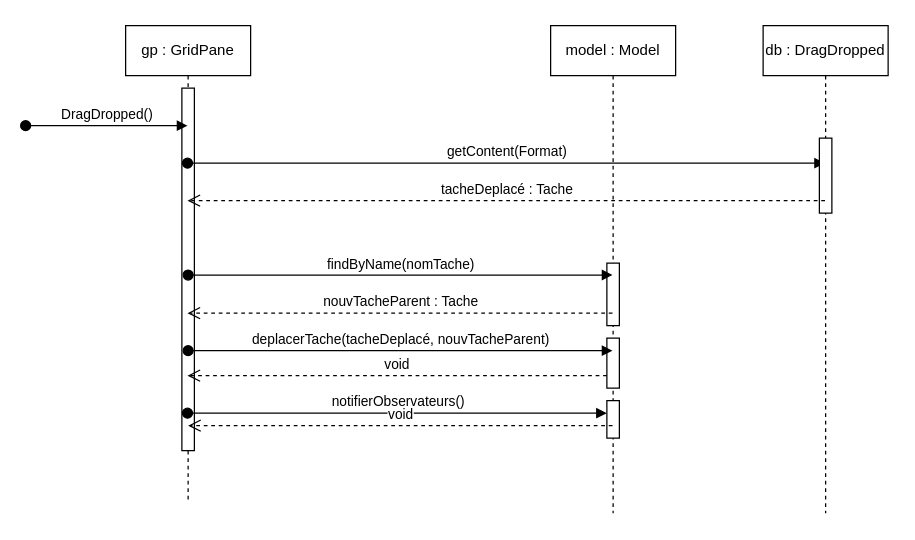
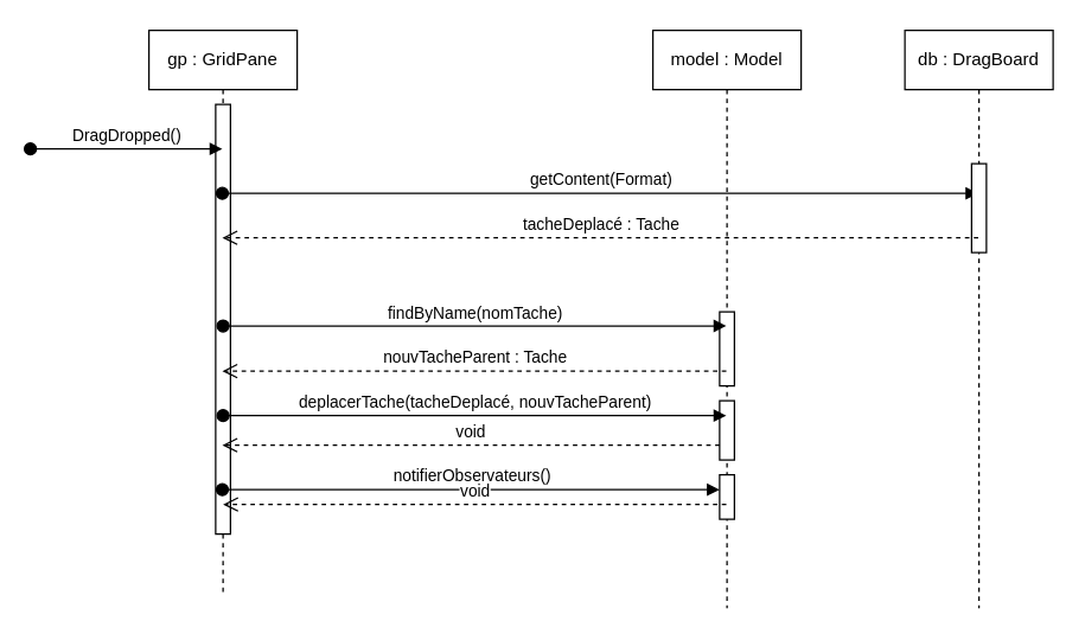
- <mxCell id="6" value="db : DragDropped" style="shape=umlLifeline;perimeter=lifelinePerimeter;whiteSpace=wrap;html=1;container=1;dropTarget=0;collapsible=0;recursiveResize=0;outlineConnect=0;portConstraint=eastwest;newEdgeStyle={&quot;curved&quot;:0,&quot;rounded&quot;:0};" vertex="1" parent="1"><mxGeometry x="610" y="20" width="100" height="390" as="geometry" /></mxCell>
+ <mxCell id="6" value="db : DragBoard" style="shape=umlLifeline;perimeter=lifelinePerimeter;whiteSpace=wrap;html=1;container=1;dropTarget=0;collapsible=0;recursiveResize=0;outlineConnect=0;portConstraint=eastwest;newEdgeStyle={&quot;curved&quot;:0,&quot;rounded&quot;:0};" vertex="1" parent="1"><mxGeometry x="610" y="20" width="100" height="390" as="geometry" /></mxCell>
